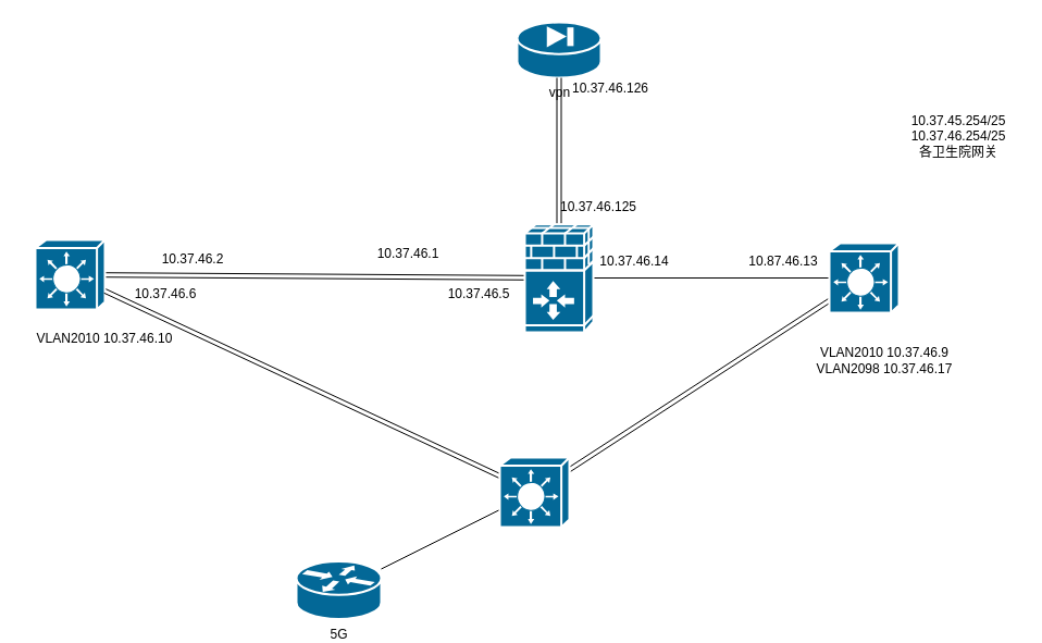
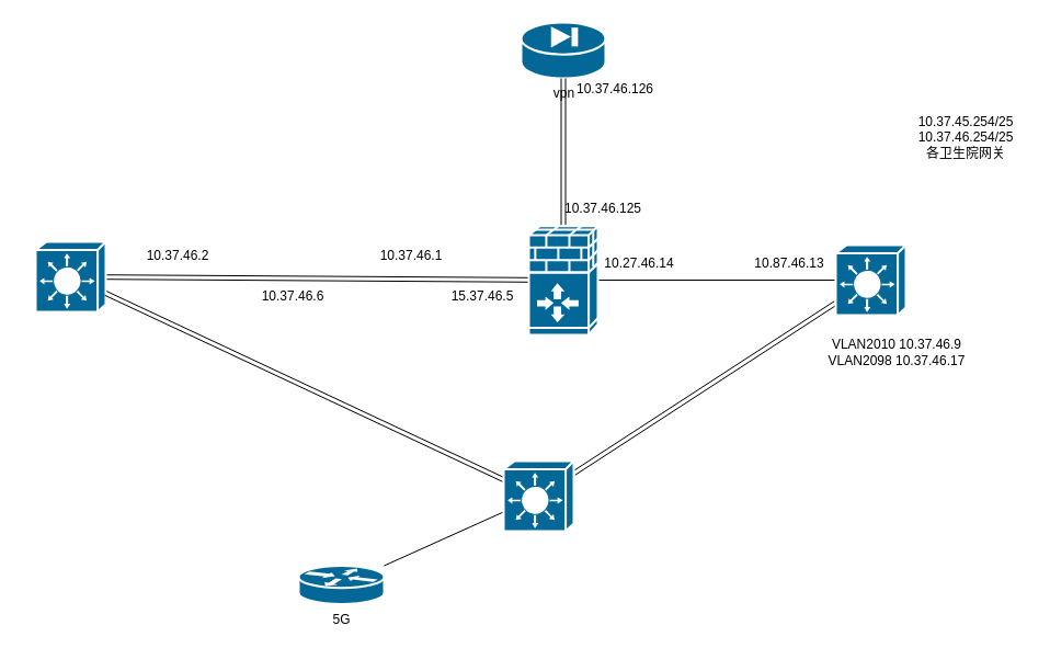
- <mxCell id="14" value="10.37.46.2" style="text;html=1;strokeColor=none;fillColor=none;align=center;verticalAlign=middle;whiteSpace=wrap;rounded=0;" vertex="1" parent="1"><mxGeometry x="137" y="228" width="80" height="20" as="geometry" /></mxCell>
+ <mxCell id="14" value="10.37.46.2" style="text;html=1;strokeColor=none;fillColor=none;align=center;verticalAlign=middle;whiteSpace=wrap;rounded=0;" vertex="1" parent="1"><mxGeometry x="122" y="223" width="80" height="20" as="geometry" /></mxCell>
- <mxCell id="23" value="10.37.46.14" style="text;html=1;strokeColor=none;fillColor=none;align=center;verticalAlign=middle;whiteSpace=wrap;rounded=0;" vertex="1" parent="1"><mxGeometry x="545" y="230" width="76" height="20" as="geometry" /></mxCell>
+ <mxCell id="23" value="10.27.46.14" style="text;html=1;strokeColor=none;fillColor=none;align=center;verticalAlign=middle;whiteSpace=wrap;rounded=0;" vertex="1" parent="1"><mxGeometry x="545" y="230" width="76" height="20" as="geometry" /></mxCell>
- <mxCell id="17" value="10.37.46.6" style="text;html=1;strokeColor=none;fillColor=none;align=center;verticalAlign=middle;whiteSpace=wrap;rounded=0;" vertex="1" parent="1"><mxGeometry x="122" y="260" width="60" height="20" as="geometry" /></mxCell>
+ <mxCell id="17" value="10.37.46.6" style="text;html=1;strokeColor=none;fillColor=none;align=center;verticalAlign=middle;whiteSpace=wrap;rounded=0;" vertex="1" parent="1"><mxGeometry x="237" y="260" width="60" height="20" as="geometry" /></mxCell>
- <mxCell id="16" value="10.37.46.5" style="text;html=1;strokeColor=none;fillColor=none;align=center;verticalAlign=middle;whiteSpace=wrap;rounded=0;" vertex="1" parent="1"><mxGeometry x="412" y="260" width="56" height="20" as="geometry" /></mxCell>
+ <mxCell id="16" value="15.37.46.5" style="text;html=1;strokeColor=none;fillColor=none;align=center;verticalAlign=middle;whiteSpace=wrap;rounded=0;" vertex="1" parent="1"><mxGeometry x="412" y="260" width="56" height="20" as="geometry" /></mxCell>
- <mxCell id="18" value="VLAN2010 10.37.46.10" style="text;html=1;strokeColor=none;fillColor=none;align=center;verticalAlign=middle;whiteSpace=wrap;rounded=0;" vertex="1" parent="1"><mxGeometry x="20" y="301" width="152" height="20" as="geometry" /></mxCell>
- <mxCell id="20" value="&lt;div&gt;VLAN2010 10.37.46.9&lt;/div&gt;&lt;div&gt;VLAN2098 10.37.46.17&lt;br&gt;&lt;/div&gt;" style="text;html=1;strokeColor=none;fillColor=none;align=center;verticalAlign=middle;whiteSpace=wrap;rounded=0;" vertex="1" parent="1"><mxGeometry x="745" y="305" width="136" height="52" as="geometry" /></mxCell>
+ <mxCell id="20" value="&lt;div&gt;VLAN2010 10.37.46.9&lt;/div&gt;&lt;div&gt;VLAN2098 10.37.46.17&lt;br&gt;&lt;/div&gt;" style="text;html=1;strokeColor=none;fillColor=none;align=center;verticalAlign=middle;whiteSpace=wrap;rounded=0;" vertex="1" parent="1"><mxGeometry x="750" y="295" width="136" height="52" as="geometry" /></mxCell>
- <mxCell id="4" value="5G" style="shape=mxgraph.cisco.routers.router;html=1;pointerEvents=1;dashed=0;fillColor=#036897;strokeColor=#ffffff;strokeWidth=2;verticalLabelPosition=bottom;verticalAlign=top;align=center;outlineConnect=0;" vertex="1" parent="1"><mxGeometry x="272" y="515.5" width="78" height="53" as="geometry" /></mxCell>
+ <mxCell id="4" value="5G" style="shape=mxgraph.cisco.routers.router;html=1;pointerEvents=1;dashed=0;fillColor=#036897;strokeColor=#ffffff;strokeWidth=2;verticalLabelPosition=bottom;verticalAlign=top;align=center;outlineConnect=0;" vertex="1" parent="1"><mxGeometry x="272" y="515.5" width="78" height="35" as="geometry" /></mxCell>
